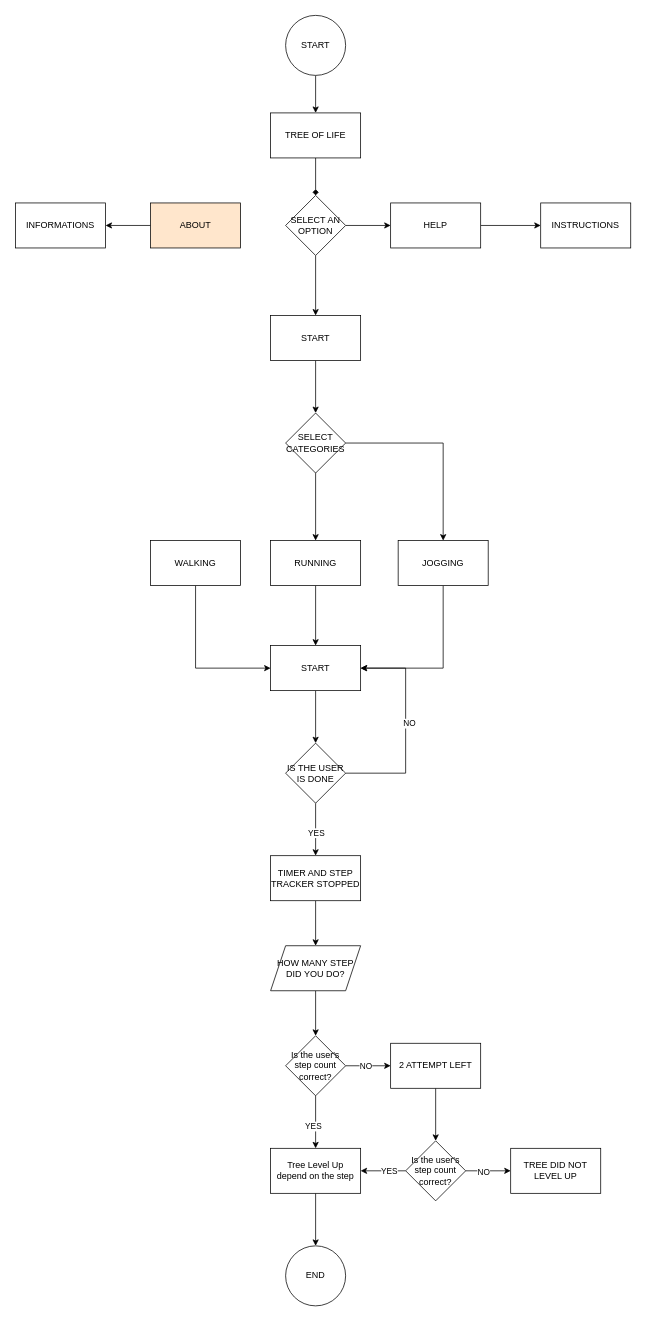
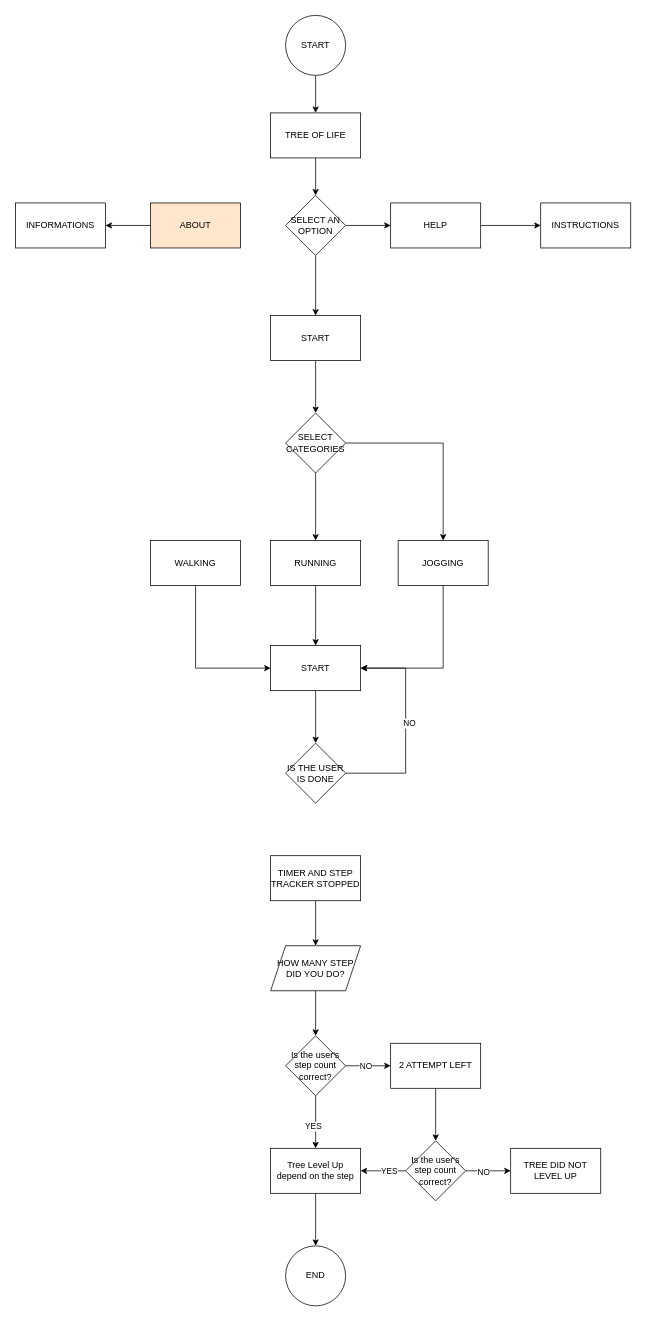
- <mxCell id="4" value="" style="edgeStyle=orthogonalEdgeStyle;rounded=0;orthogonalLoop=1;jettySize=auto;html=1;endArrow=diamond;" edge="1" parent="1" source="5" target="8"><mxGeometry relative="1" as="geometry" /></mxCell>
+ <mxCell id="4" value="" style="edgeStyle=orthogonalEdgeStyle;rounded=0;orthogonalLoop=1;jettySize=auto;html=1;" edge="1" parent="1" source="5" target="8"><mxGeometry relative="1" as="geometry" /></mxCell>
- <mxCell id="30" style="edgeStyle=orthogonalEdgeStyle;rounded=0;orthogonalLoop=1;jettySize=auto;html=1;" edge="1" parent="1" source="32" target="34"><mxGeometry relative="1" as="geometry" /></mxCell>
- <mxCell id="31" value="YES" style="edgeLabel;html=1;align=center;verticalAlign=middle;resizable=0;points=[];" vertex="1" connectable="0" parent="30"><mxGeometry x="0.125" relative="1" as="geometry"><mxPoint as="offset" /></mxGeometry></mxCell>
